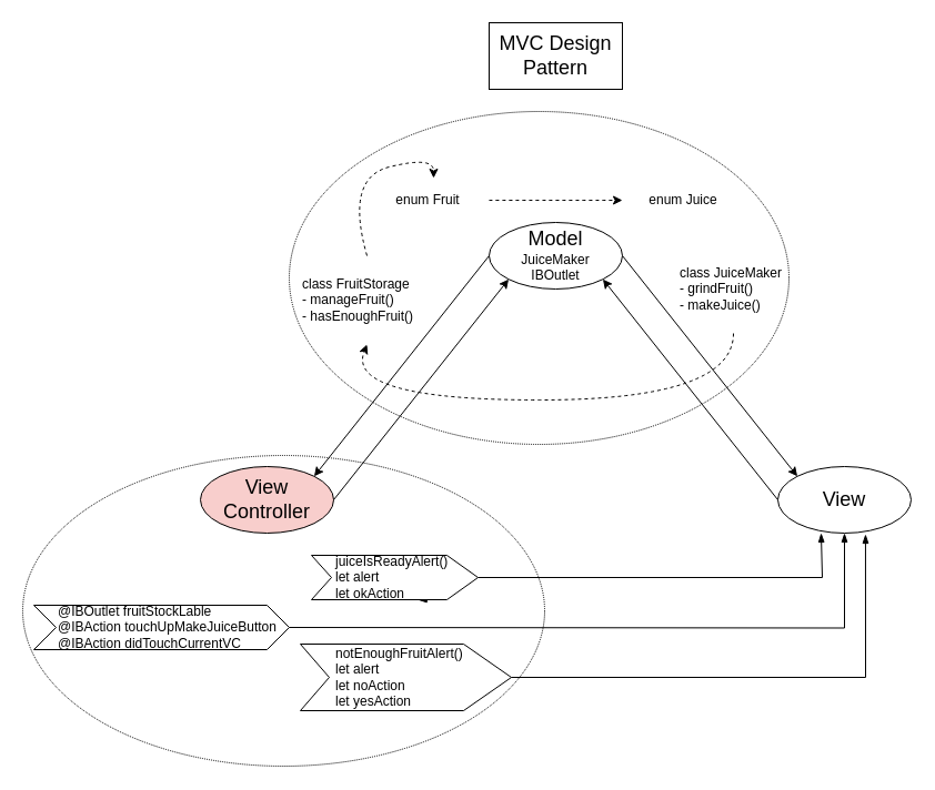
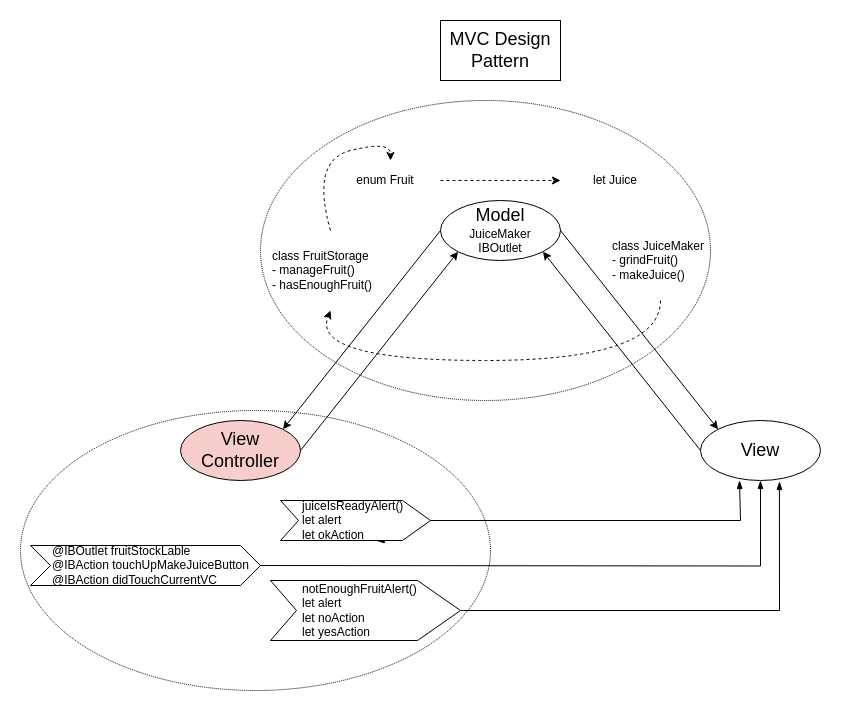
- <mxCell id="14" value="enum Juice" style="text;html=1;strokeColor=none;fillColor=none;align=center;verticalAlign=middle;whiteSpace=wrap;rounded=0;fontSize=12;" vertex="1" parent="1"><mxGeometry x="560" y="170" width="110" height="20" as="geometry" /></mxCell>
+ <mxCell id="14" value="let Juice" style="text;html=1;strokeColor=none;fillColor=none;align=center;verticalAlign=middle;whiteSpace=wrap;rounded=0;fontSize=12;" vertex="1" parent="1"><mxGeometry x="560" y="170" width="110" height="20" as="geometry" /></mxCell>
